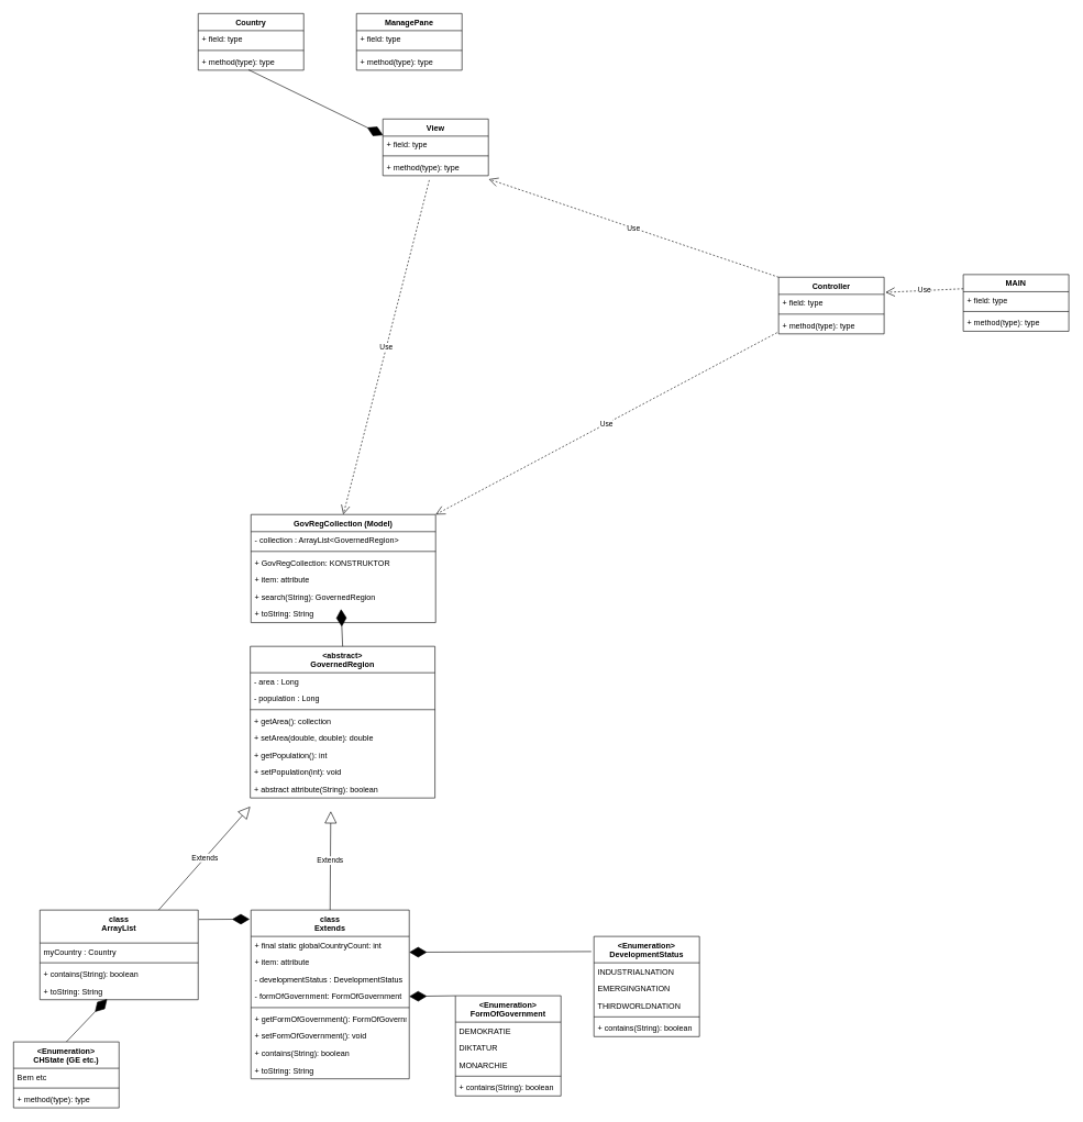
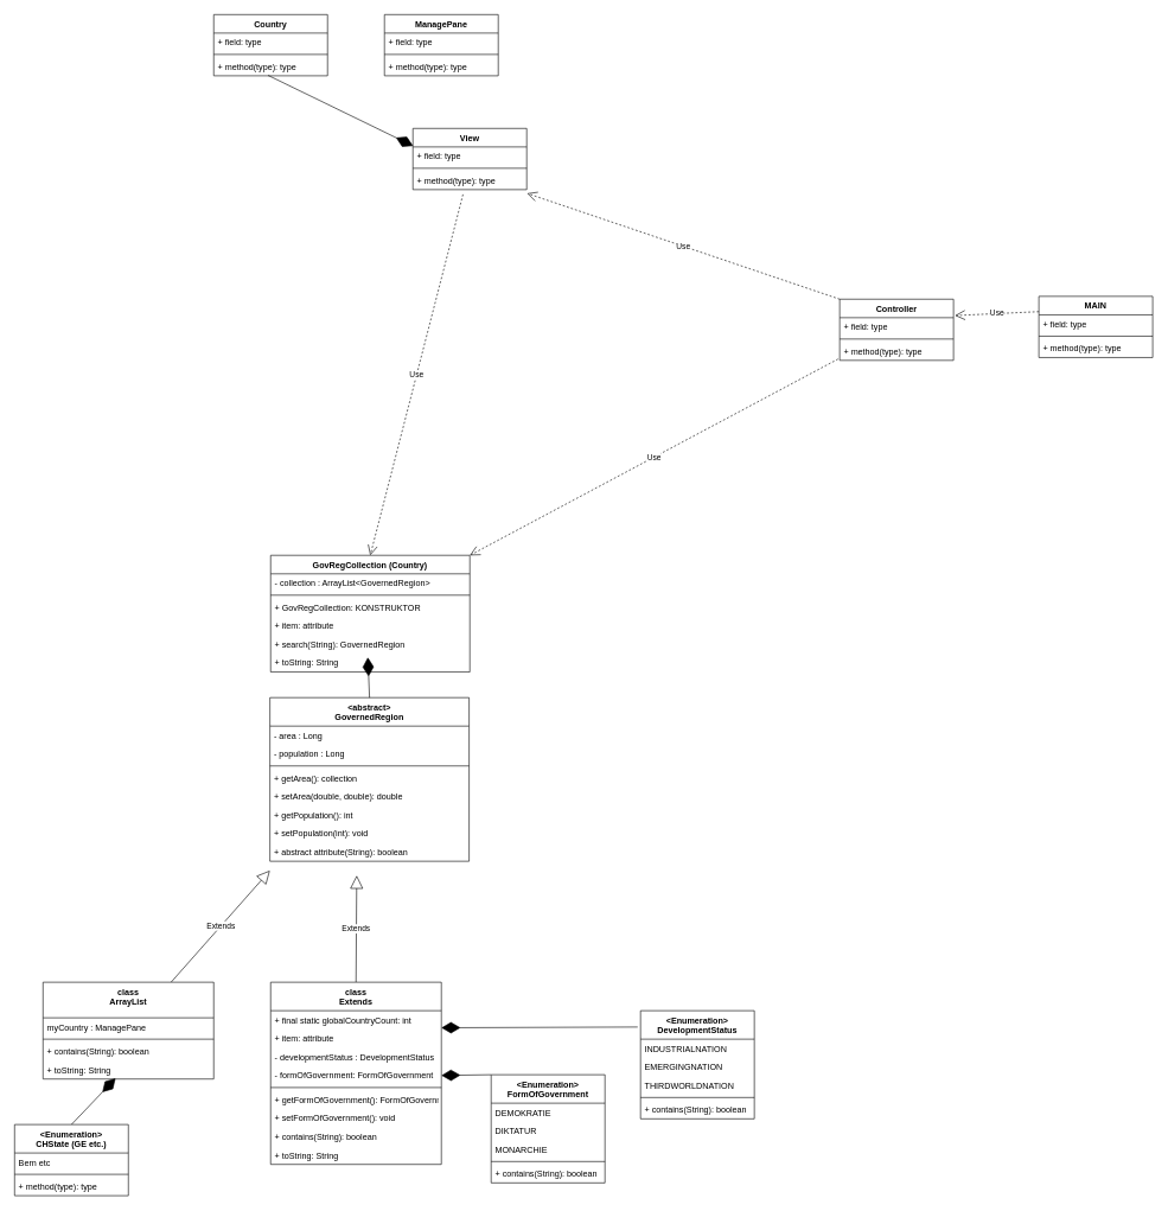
- <mxCell id="5" value="GovRegCollection (Model)" style="swimlane;fontStyle=1;align=center;verticalAlign=top;childLayout=stackLayout;horizontal=1;startSize=26;horizontalStack=0;resizeParent=1;resizeParentMax=0;resizeLast=0;collapsible=1;marginBottom=0;" parent="1" vertex="1"><mxGeometry x="380" y="780" width="280" height="164" as="geometry" /></mxCell>
+ <mxCell id="5" value="GovRegCollection (Country)" style="swimlane;fontStyle=1;align=center;verticalAlign=top;childLayout=stackLayout;horizontal=1;startSize=26;horizontalStack=0;resizeParent=1;resizeParentMax=0;resizeLast=0;collapsible=1;marginBottom=0;" parent="1" vertex="1"><mxGeometry x="380" y="780" width="280" height="164" as="geometry" /></mxCell>
- <mxCell id="3" value="" style="endArrow=diamondThin;endFill=1;endSize=24;html=1;exitX=1.004;exitY=0.105;exitDx=0;exitDy=0;exitPerimeter=0;entryX=-0.008;entryY=0.054;entryDx=0;entryDy=0;entryPerimeter=0;" parent="1" source="54" target="59" edge="1"><mxGeometry width="160" relative="1" as="geometry"><mxPoint x="259" y="1530" as="sourcePoint" /><mxPoint x="377" y="1390" as="targetPoint" /></mxGeometry></mxCell>
- <mxCell id="55" value="myCountry : Country" style="text;strokeColor=none;fillColor=none;align=left;verticalAlign=top;spacingLeft=4;spacingRight=4;overflow=hidden;rotatable=0;points=[[0,0.5],[1,0.5]];portConstraint=eastwest;" parent="54" vertex="1"><mxGeometry y="50" width="240" height="26" as="geometry" /></mxCell>
+ <mxCell id="55" value="myCountry : ManagePane" style="text;strokeColor=none;fillColor=none;align=left;verticalAlign=top;spacingLeft=4;spacingRight=4;overflow=hidden;rotatable=0;points=[[0,0.5],[1,0.5]];portConstraint=eastwest;" parent="54" vertex="1"><mxGeometry y="50" width="240" height="26" as="geometry" /></mxCell>
